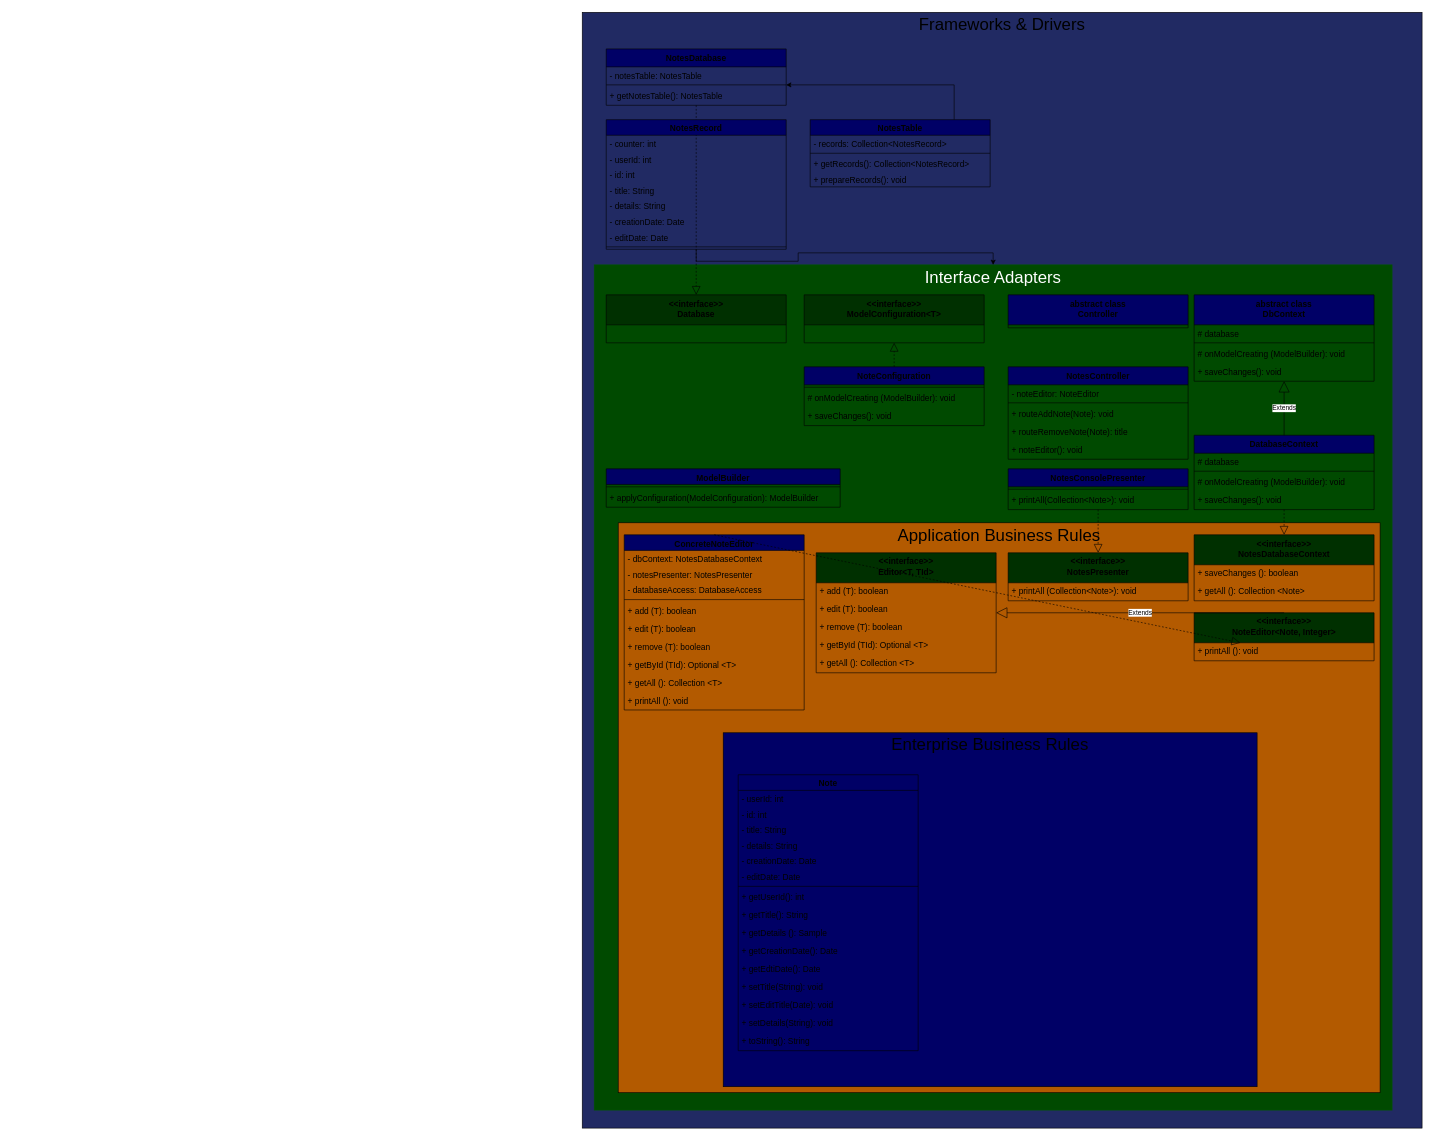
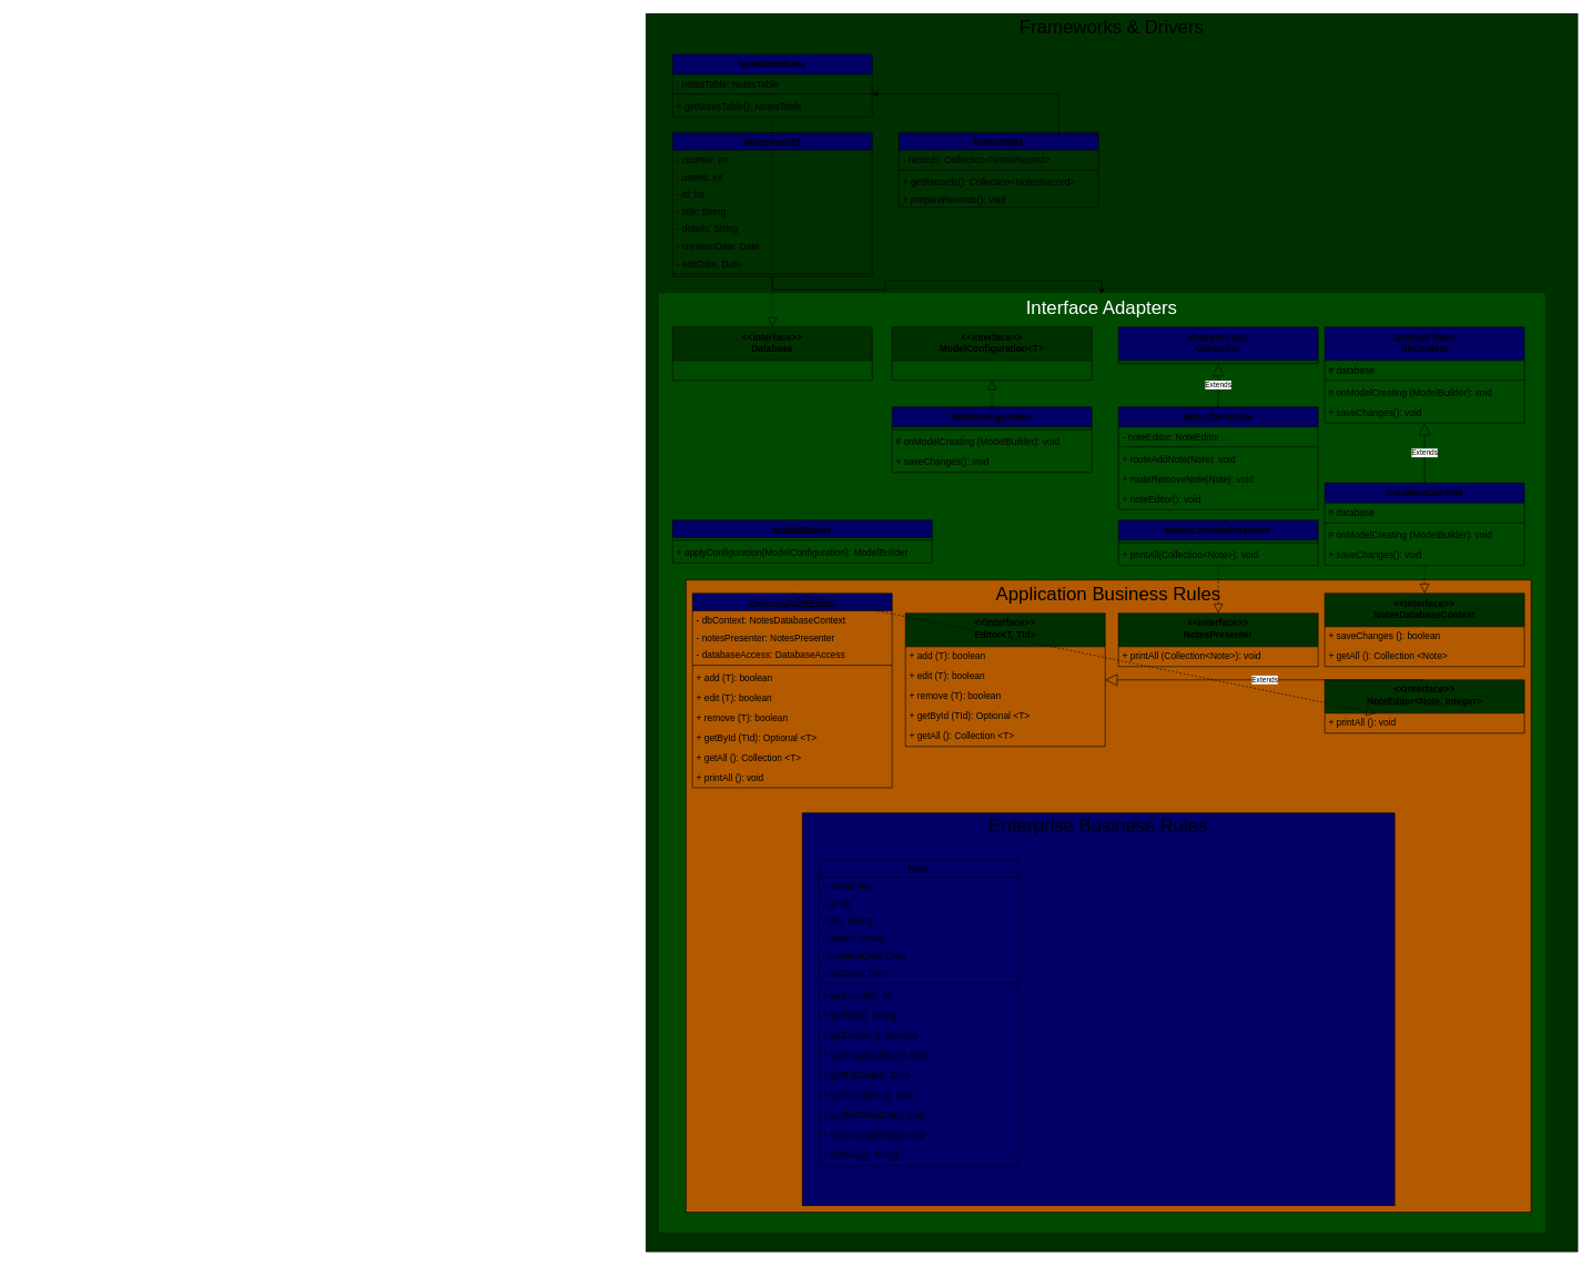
- <mxCell id="2" value="&lt;p style=&quot;margin:0px;margin-top:4px;text-align:center;&quot;&gt;&lt;font style=&quot;font-size: 28px;&quot;&gt;Frameworks &amp;amp; Drivers&lt;/font&gt;&lt;/p&gt;" style="verticalAlign=top;align=left;overflow=fill;fontSize=12;fontFamily=Helvetica;html=1;fillStyle=auto;fillColor=#212A63;" vertex="1" parent="1"><mxGeometry x="970" y="20" width="1400" height="1860" as="geometry" /></mxCell>
+ <mxCell id="2" value="&lt;p style=&quot;margin:0px;margin-top:4px;text-align:center;&quot;&gt;&lt;font style=&quot;font-size: 28px;&quot;&gt;Frameworks &amp;amp; Drivers&lt;/font&gt;&lt;/p&gt;" style="verticalAlign=top;align=left;overflow=fill;fontSize=12;fontFamily=Helvetica;html=1;fillStyle=auto;fillColor=#003000;" vertex="1" parent="1"><mxGeometry x="970" y="20" width="1400" height="1860" as="geometry" /></mxCell>
+ <mxCell id="62" value="Extends" style="endArrow=block;endSize=16;endFill=0;html=1;rounded=0;" edge="1" parent="1" source="56" target="55"><mxGeometry width="160" relative="1" as="geometry"><mxPoint x="2080" y="451" as="sourcePoint" /><mxPoint x="2240" y="451" as="targetPoint" /></mxGeometry></mxCell>
- <mxCell id="60" value="+ routeRemoveNote(Note): title" style="text;strokeColor=none;fillColor=none;align=left;verticalAlign=top;spacingLeft=4;spacingRight=4;overflow=hidden;rotatable=0;points=[[0,0.5],[1,0.5]];portConstraint=eastwest;fontSize=14;" vertex="1" parent="56"><mxGeometry y="94" width="300" height="30" as="geometry" /></mxCell>
+ <mxCell id="60" value="+ routeRemoveNote(Note): void" style="text;strokeColor=none;fillColor=none;align=left;verticalAlign=top;spacingLeft=4;spacingRight=4;overflow=hidden;rotatable=0;points=[[0,0.5],[1,0.5]];portConstraint=eastwest;fontSize=14;" vertex="1" parent="56"><mxGeometry y="94" width="300" height="30" as="geometry" /></mxCell>
